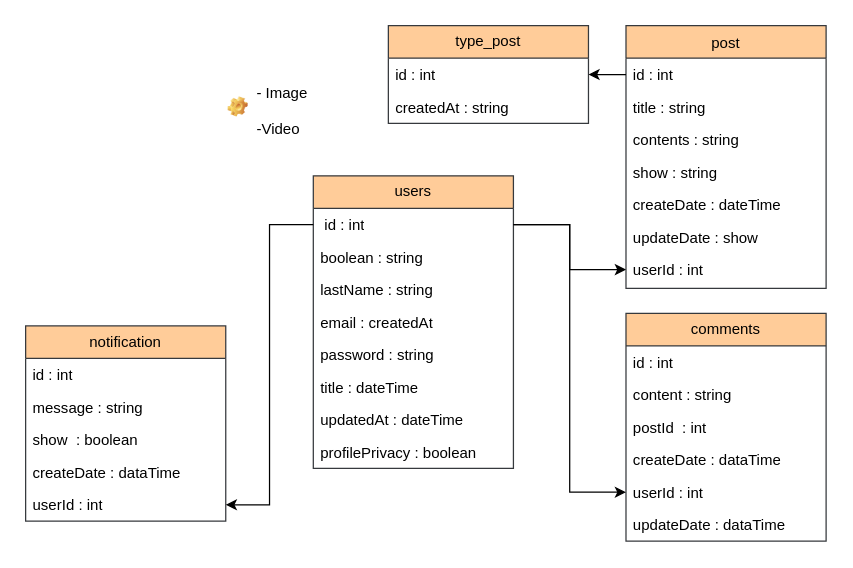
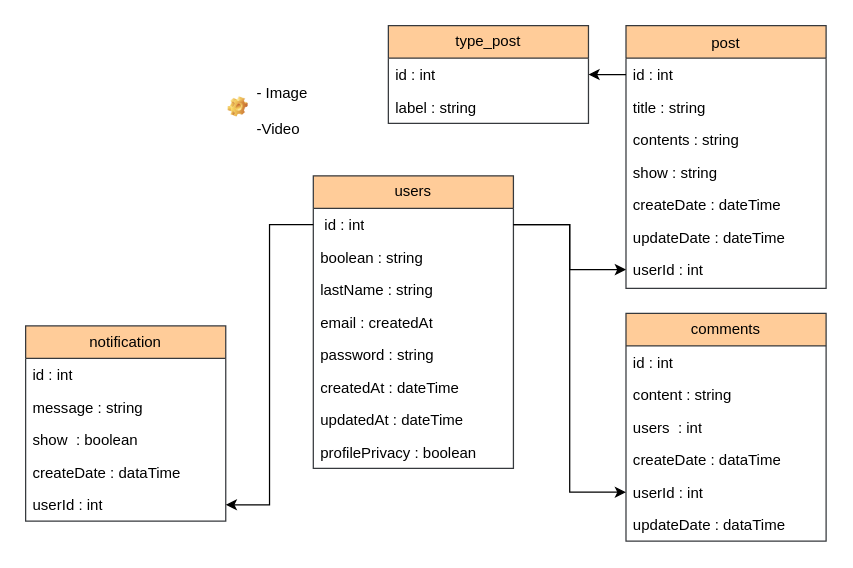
- <mxCell id="30" value="createdAt : string" style="text;strokeColor=none;fillColor=none;align=left;verticalAlign=top;spacingLeft=4;spacingRight=4;overflow=hidden;rotatable=0;points=[[0,0.5],[1,0.5]];portConstraint=eastwest;whiteSpace=wrap;html=1;" vertex="1" parent="28"><mxGeometry y="52" width="160" height="26" as="geometry" /></mxCell>
+ <mxCell id="30" value="label : string" style="text;strokeColor=none;fillColor=none;align=left;verticalAlign=top;spacingLeft=4;spacingRight=4;overflow=hidden;rotatable=0;points=[[0,0.5],[1,0.5]];portConstraint=eastwest;whiteSpace=wrap;html=1;" vertex="1" parent="28"><mxGeometry y="52" width="160" height="26" as="geometry" /></mxCell>
- <mxCell id="8" value="updateDate : show" style="text;align=left;verticalAlign=top;spacingLeft=4;spacingRight=4;overflow=hidden;rotatable=0;points=[[0,0.5],[1,0.5]];portConstraint=eastwest;rounded=0;shadow=0;html=0;" vertex="1" parent="2"><mxGeometry y="156" width="160" height="26" as="geometry" /></mxCell>
+ <mxCell id="8" value="updateDate : dateTime" style="text;align=left;verticalAlign=top;spacingLeft=4;spacingRight=4;overflow=hidden;rotatable=0;points=[[0,0.5],[1,0.5]];portConstraint=eastwest;rounded=0;shadow=0;html=0;" vertex="1" parent="2"><mxGeometry y="156" width="160" height="26" as="geometry" /></mxCell>
- <mxCell id="17" value="title : dateTime" style="text;strokeColor=none;fillColor=none;align=left;verticalAlign=top;spacingLeft=4;spacingRight=4;overflow=hidden;rotatable=0;points=[[0,0.5],[1,0.5]];portConstraint=eastwest;whiteSpace=wrap;html=1;" vertex="1" parent="10"><mxGeometry y="156" width="160" height="26" as="geometry" /></mxCell>
+ <mxCell id="17" value="createdAt : dateTime" style="text;strokeColor=none;fillColor=none;align=left;verticalAlign=top;spacingLeft=4;spacingRight=4;overflow=hidden;rotatable=0;points=[[0,0.5],[1,0.5]];portConstraint=eastwest;whiteSpace=wrap;html=1;" vertex="1" parent="10"><mxGeometry y="156" width="160" height="26" as="geometry" /></mxCell>
- <mxCell id="23" value="postId&amp;nbsp; : int" style="text;strokeColor=none;fillColor=none;align=left;verticalAlign=top;spacingLeft=4;spacingRight=4;overflow=hidden;rotatable=0;points=[[0,0.5],[1,0.5]];portConstraint=eastwest;whiteSpace=wrap;html=1;" vertex="1" parent="20"><mxGeometry y="78" width="160" height="26" as="geometry" /></mxCell>
+ <mxCell id="23" value="users&amp;nbsp; : int" style="text;strokeColor=none;fillColor=none;align=left;verticalAlign=top;spacingLeft=4;spacingRight=4;overflow=hidden;rotatable=0;points=[[0,0.5],[1,0.5]];portConstraint=eastwest;whiteSpace=wrap;html=1;" vertex="1" parent="20"><mxGeometry y="78" width="160" height="26" as="geometry" /></mxCell>
